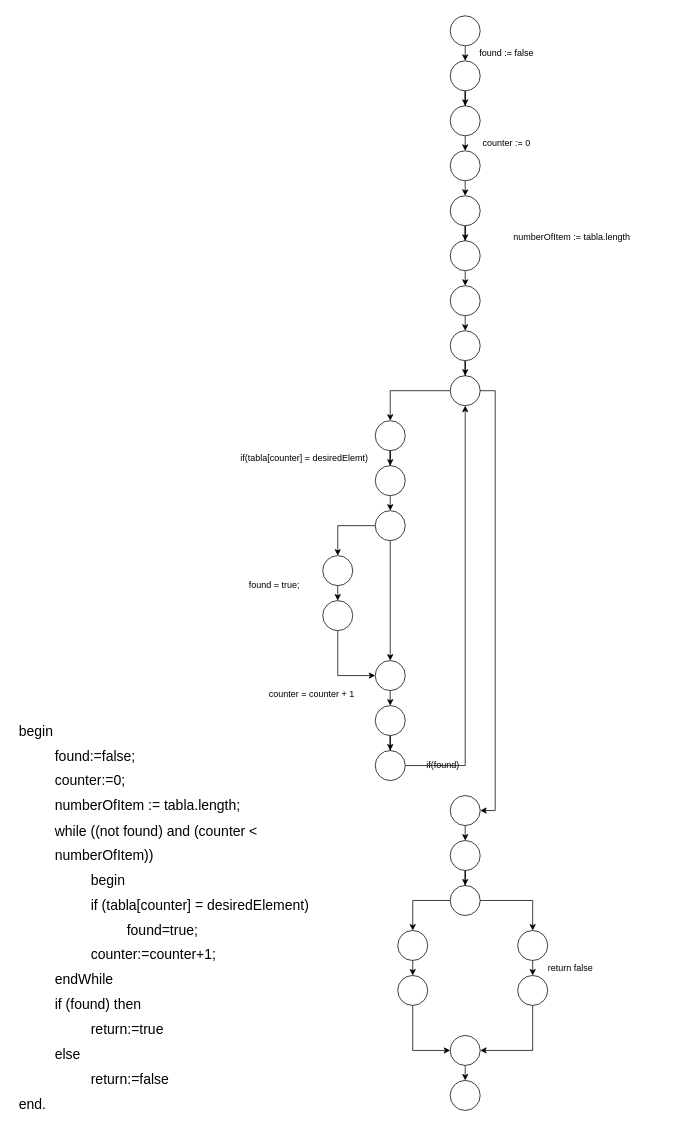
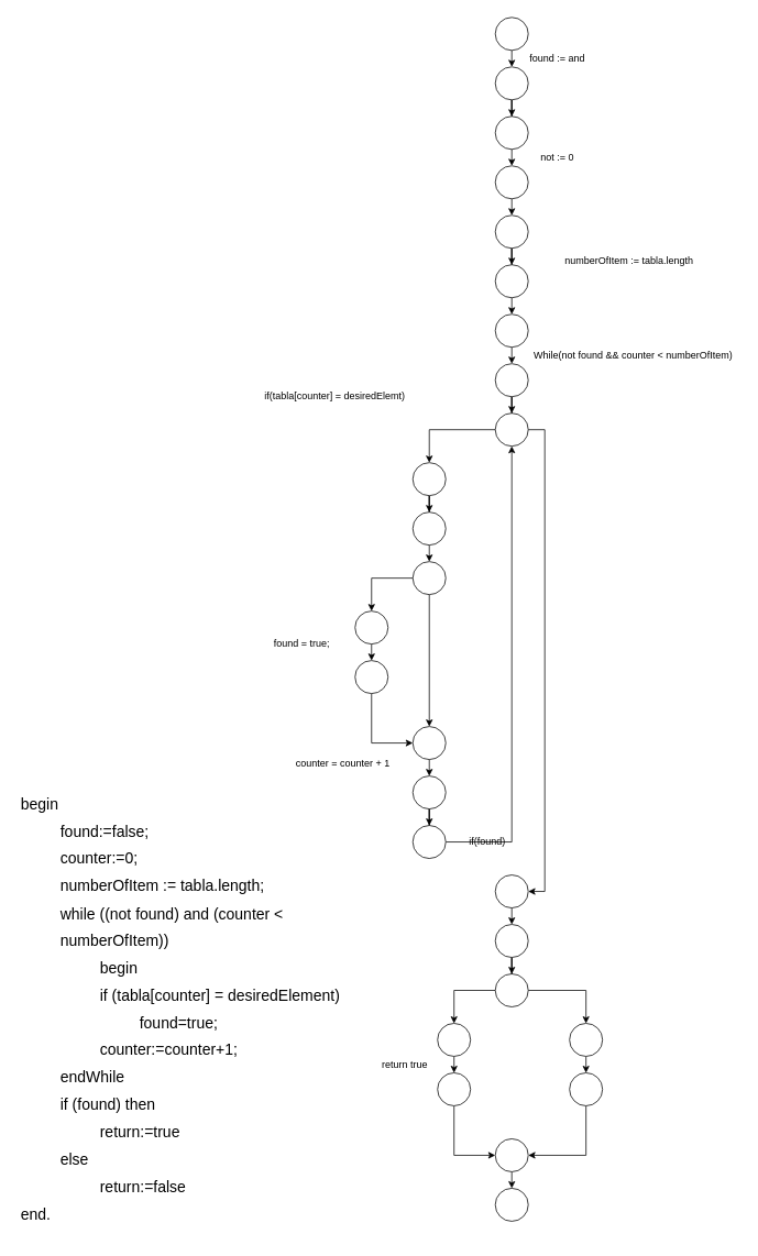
- <mxCell id="22" value="found := false" style="text;html=1;align=center;verticalAlign=middle;resizable=0;points=[];autosize=1;strokeColor=none;" vertex="1" parent="1"><mxGeometry x="630" y="60" width="90" height="20" as="geometry" /></mxCell>
+ <mxCell id="22" value="found := and" style="text;html=1;align=center;verticalAlign=middle;resizable=0;points=[];autosize=1;strokeColor=none;" vertex="1" parent="1"><mxGeometry x="630" y="60" width="90" height="20" as="geometry" /></mxCell>
- <mxCell id="23" value="counter := 0" style="text;html=1;align=center;verticalAlign=middle;resizable=0;points=[];autosize=1;strokeColor=none;" vertex="1" parent="1"><mxGeometry x="635" y="180" width="80" height="20" as="geometry" /></mxCell>
+ <mxCell id="23" value="not := 0" style="text;html=1;align=center;verticalAlign=middle;resizable=0;points=[];autosize=1;strokeColor=none;" vertex="1" parent="1"><mxGeometry x="635" y="180" width="80" height="20" as="geometry" /></mxCell>
+ <mxCell id="34" value="While(not found &amp;amp;&amp;amp; counter &amp;lt; numberOfItem)" style="text;html=1;align=center;verticalAlign=middle;resizable=0;points=[];autosize=1;strokeColor=none;" vertex="1" parent="1"><mxGeometry x="637" y="420" width="260" height="20" as="geometry" /></mxCell>
- <mxCell id="43" value="if(tabla[counter] = desiredElemt)" style="text;html=1;align=center;verticalAlign=middle;resizable=0;points=[];autosize=1;strokeColor=none;" vertex="1" parent="1"><mxGeometry x="310" y="600" width="190" height="20" as="geometry" /></mxCell>
+ <mxCell id="43" value="if(tabla[counter] = desiredElemt)" style="text;html=1;align=center;verticalAlign=middle;resizable=0;points=[];autosize=1;strokeColor=none;" vertex="1" parent="1"><mxGeometry x="310" y="470" width="190" height="20" as="geometry" /></mxCell>
+ <mxCell id="61" value="return true" style="text;html=1;align=center;verticalAlign=middle;resizable=0;points=[];autosize=1;strokeColor=none;" vertex="1" parent="1"><mxGeometry x="455" y="1280" width="70" height="20" as="geometry" /></mxCell>
- <mxCell id="66" value="return false" style="text;html=1;align=center;verticalAlign=middle;resizable=0;points=[];autosize=1;strokeColor=none;" vertex="1" parent="1"><mxGeometry x="720" y="1280" width="80" height="20" as="geometry" /></mxCell>
